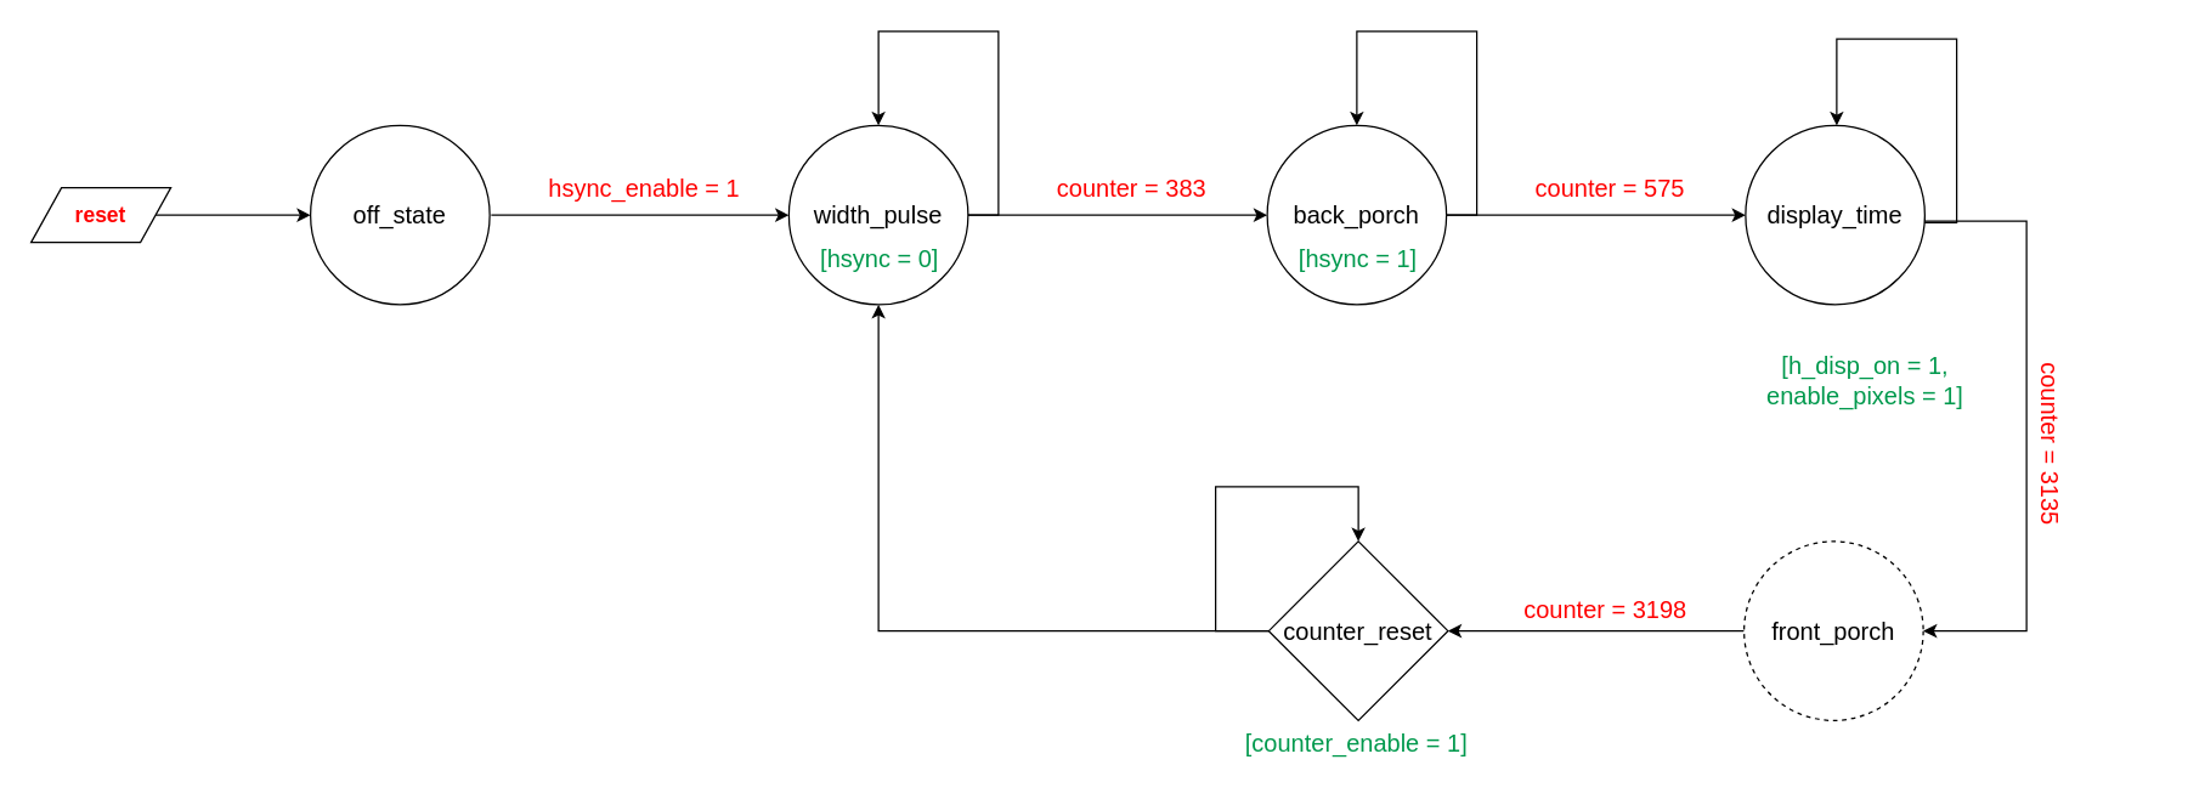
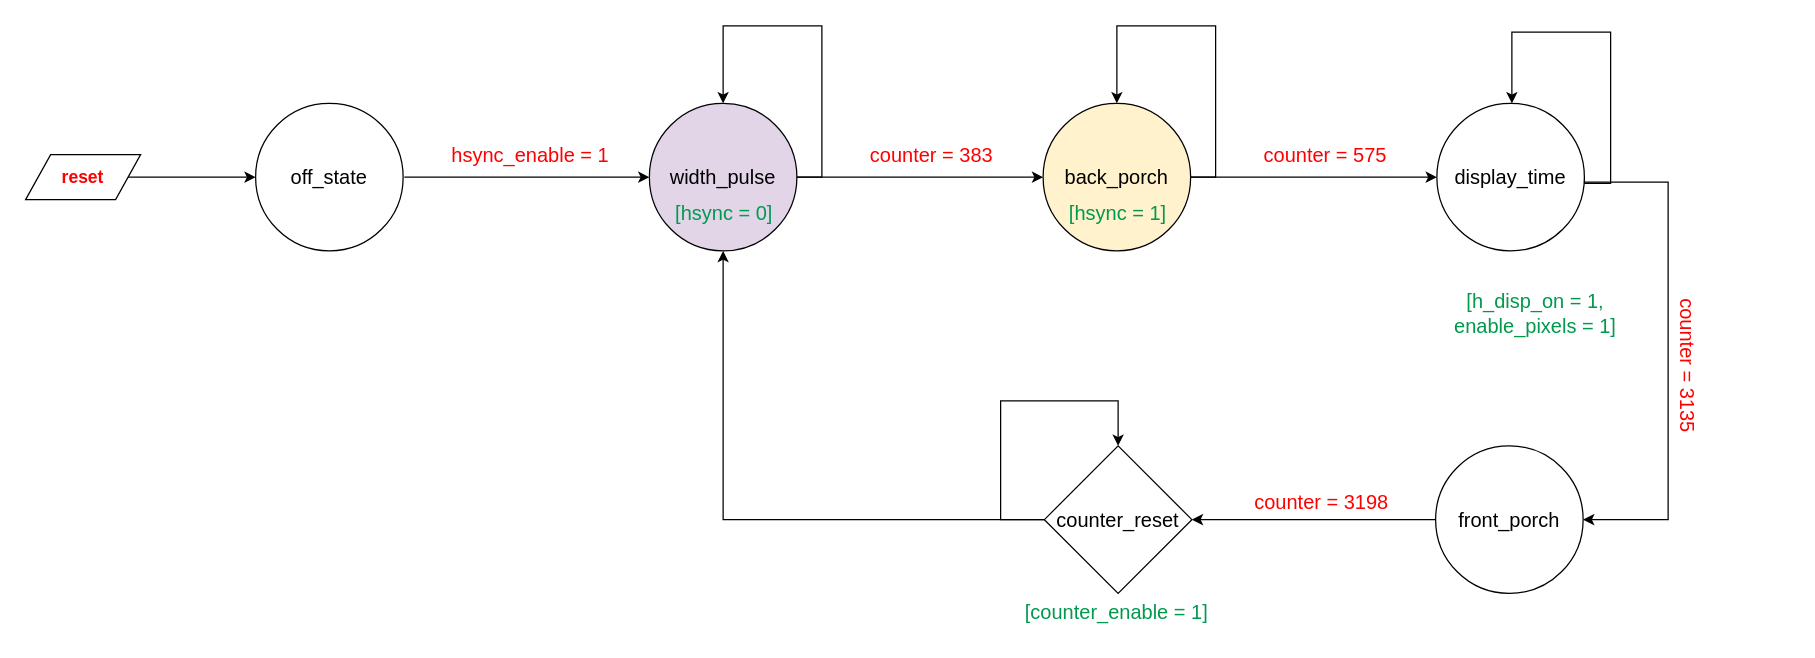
- <mxCell id="3" value="&lt;font style=&quot;font-size: 16px;&quot;&gt;width_pulse&lt;/font&gt;" style="ellipse;whiteSpace=wrap;html=1;aspect=fixed;" vertex="1" parent="1"><mxGeometry x="519" y="82" width="118" height="118" as="geometry" /></mxCell>
+ <mxCell id="3" value="&lt;font style=&quot;font-size: 16px;&quot;&gt;width_pulse&lt;/font&gt;" style="ellipse;whiteSpace=wrap;html=1;aspect=fixed;fillColor=#e1d5e7;" vertex="1" parent="1"><mxGeometry x="519" y="82" width="118" height="118" as="geometry" /></mxCell>
- <mxCell id="10" value="&lt;font style=&quot;font-size: 16px;&quot;&gt;back_porch&lt;/font&gt;" style="ellipse;whiteSpace=wrap;html=1;aspect=fixed;" vertex="1" parent="1"><mxGeometry x="834" y="82" width="118" height="118" as="geometry" /></mxCell>
+ <mxCell id="10" value="&lt;font style=&quot;font-size: 16px;&quot;&gt;back_porch&lt;/font&gt;" style="ellipse;whiteSpace=wrap;html=1;aspect=fixed;fillColor=#fff2cc;" vertex="1" parent="1"><mxGeometry x="834" y="82" width="118" height="118" as="geometry" /></mxCell>
- <mxCell id="22" value="&lt;font style=&quot;font-size: 16px;&quot;&gt;front_porch&lt;/font&gt;" style="ellipse;whiteSpace=wrap;html=1;aspect=fixed;dashed=1;" vertex="1" parent="1"><mxGeometry x="1148" y="356" width="118" height="118" as="geometry" /></mxCell>
+ <mxCell id="22" value="&lt;font style=&quot;font-size: 16px;&quot;&gt;front_porch&lt;/font&gt;" style="ellipse;whiteSpace=wrap;html=1;aspect=fixed;" vertex="1" parent="1"><mxGeometry x="1148" y="356" width="118" height="118" as="geometry" /></mxCell>
